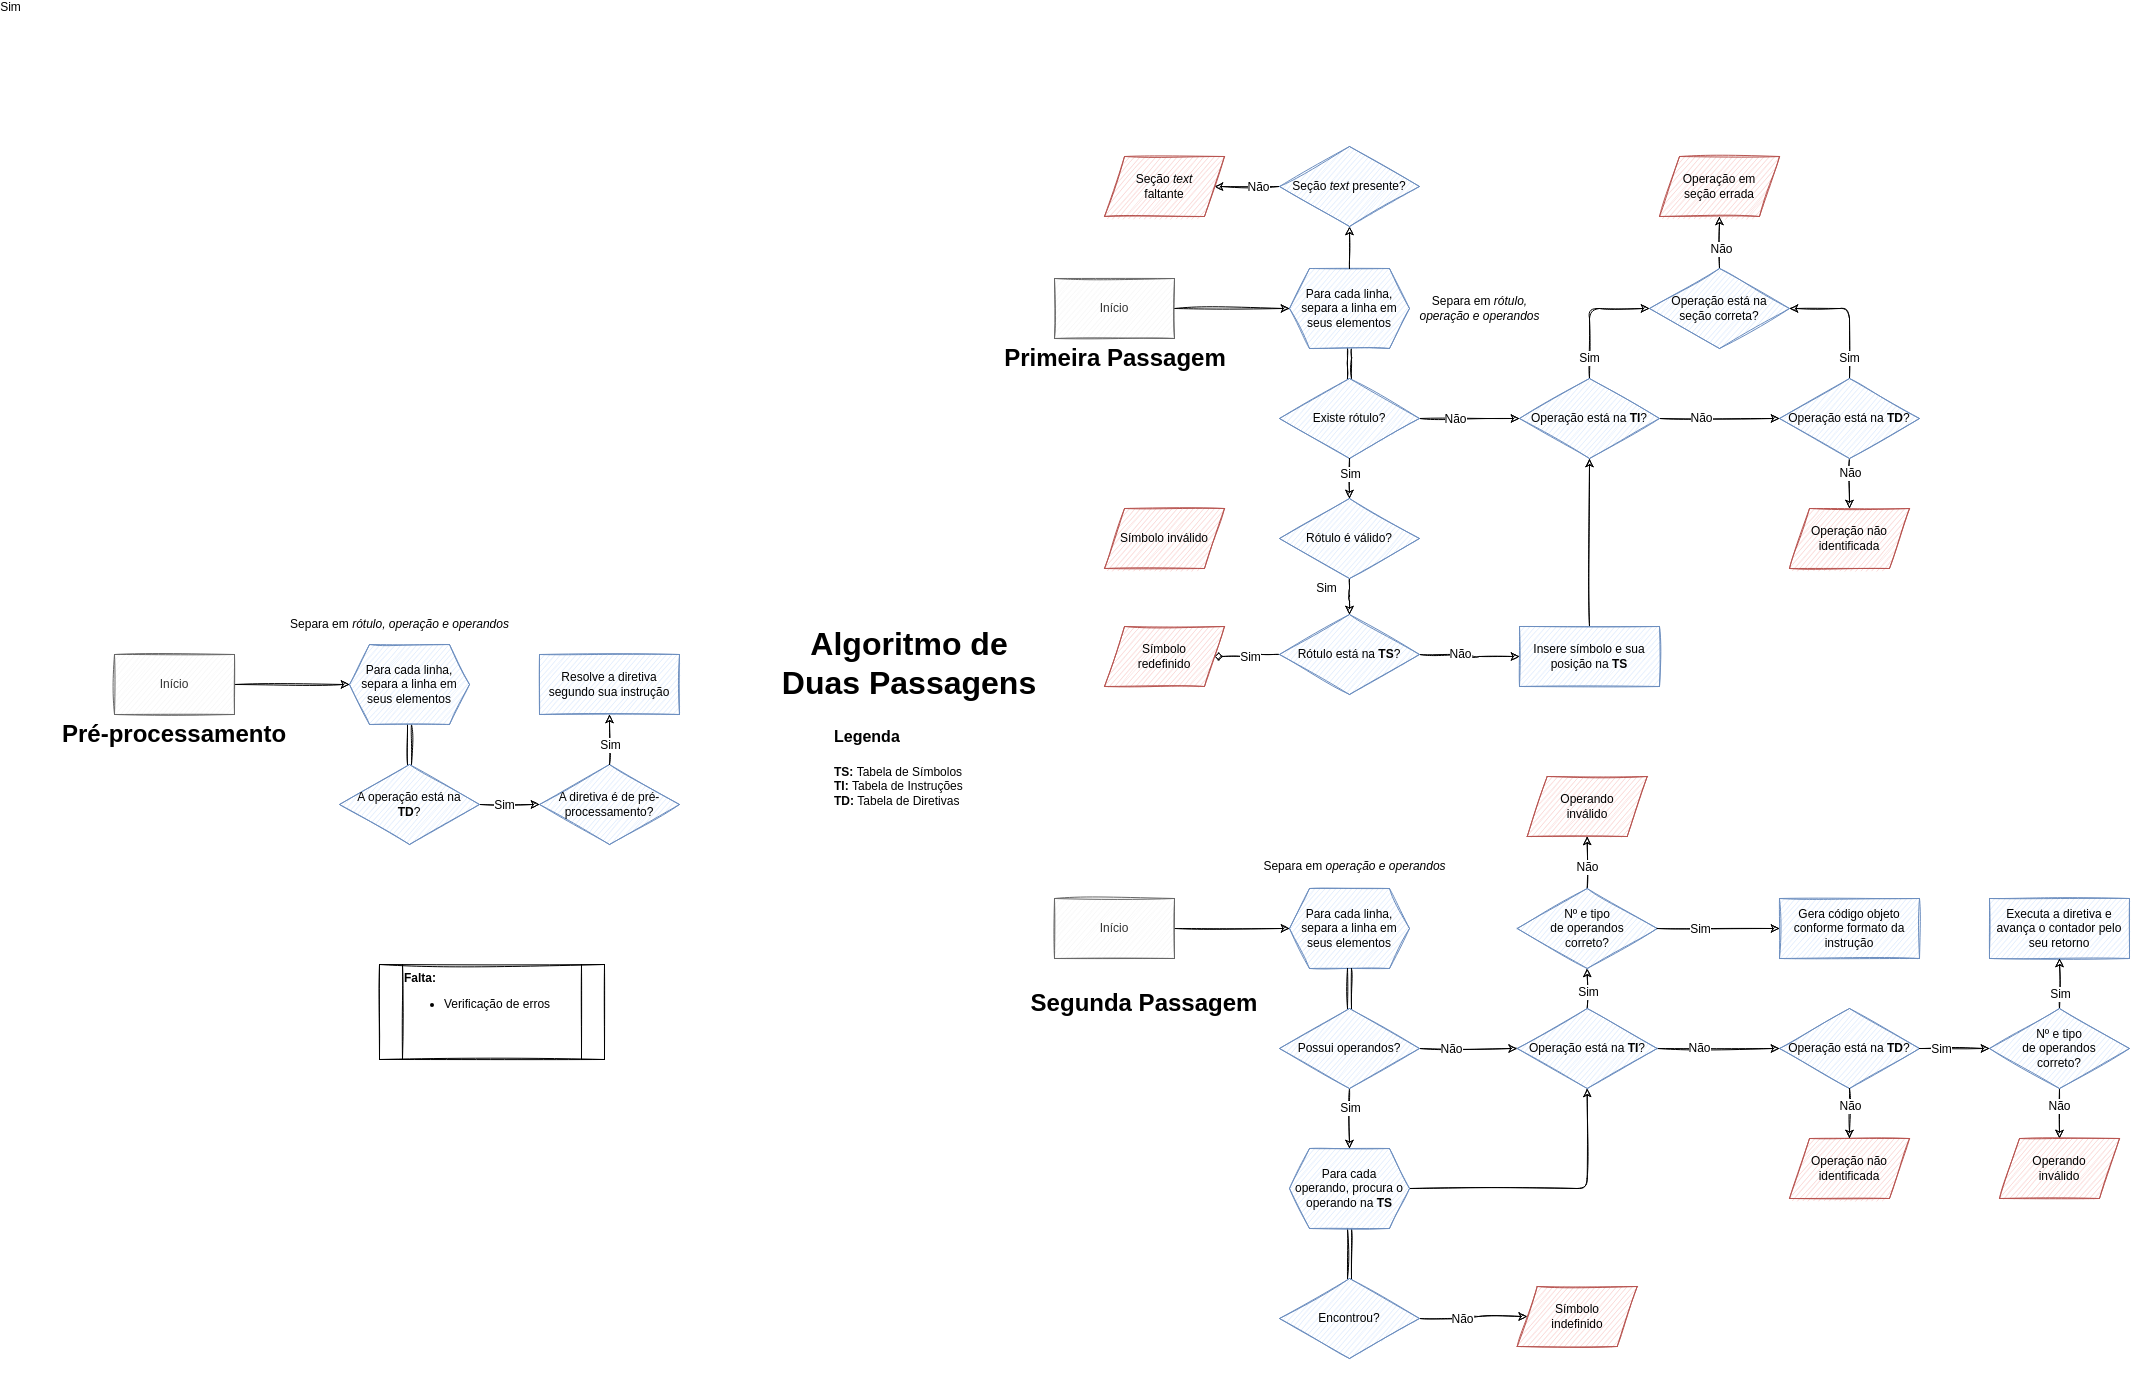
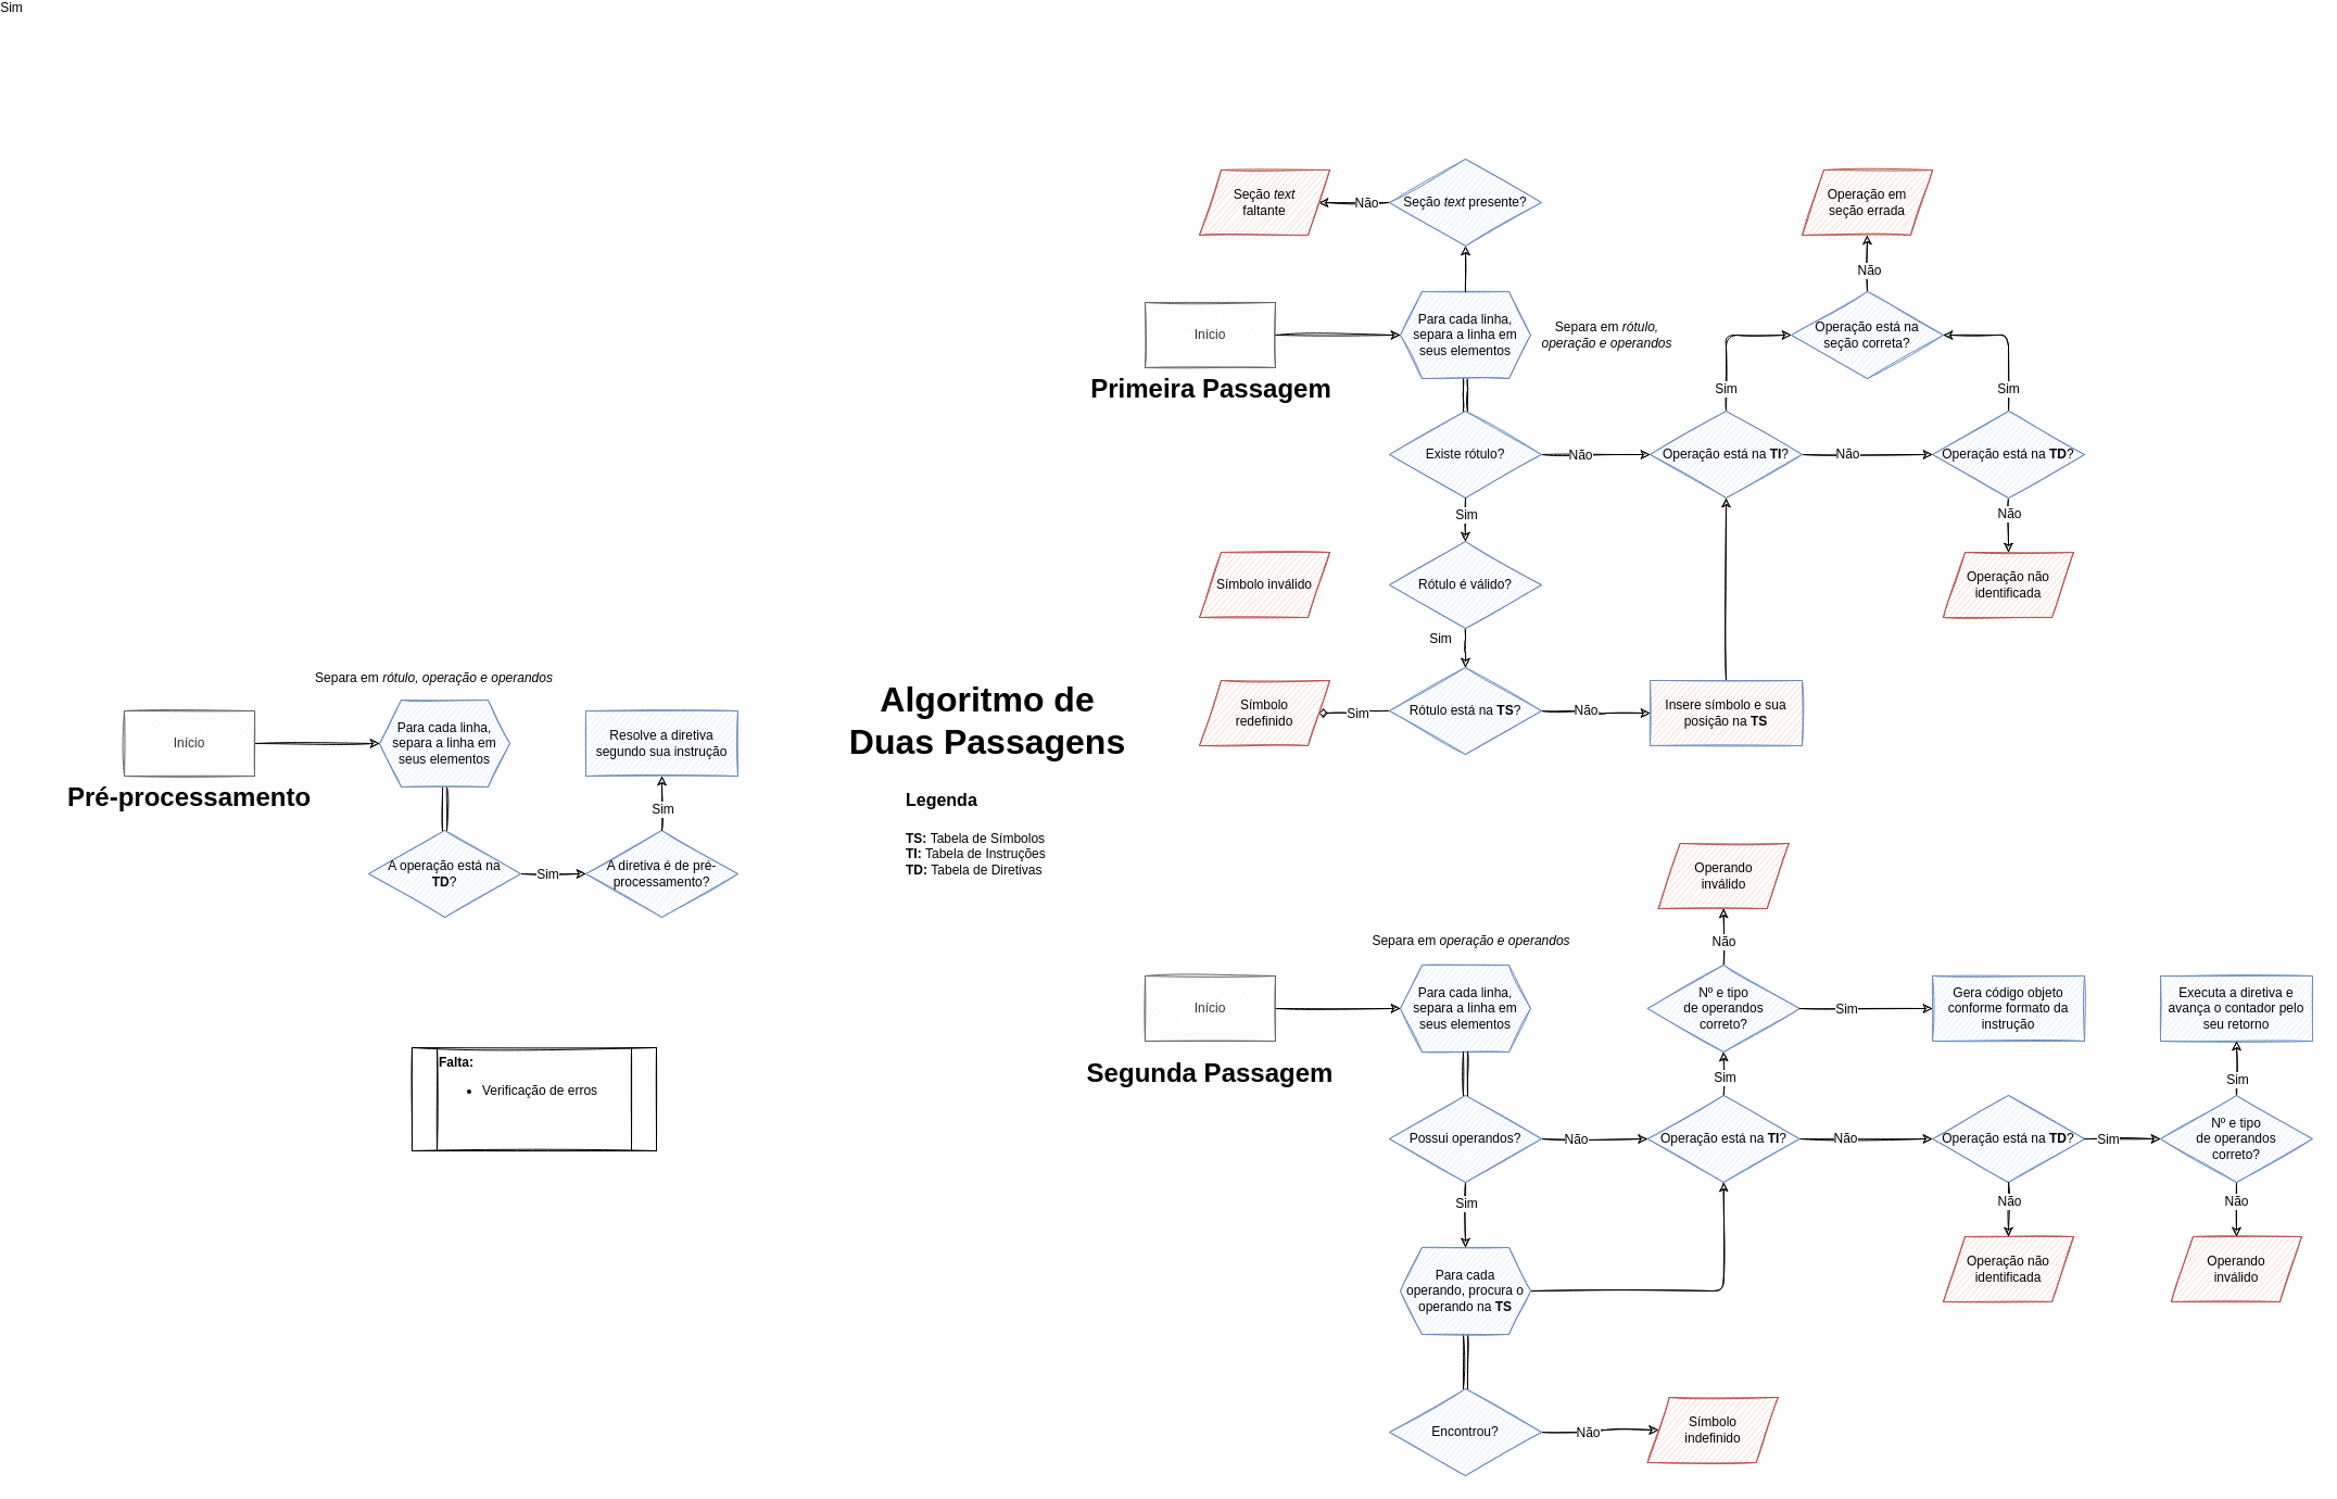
- <mxCell id="17" value="Insere símbolo e sua posição na &lt;b&gt;TS&lt;/b&gt;" style="whiteSpace=wrap;html=1;fontSize=12;fillColor=#dae8fc;strokeColor=#6c8ebf;spacingTop=2;spacingBottom=2;spacingLeft=2;spacingRight=2;sketch=1;" parent="1" vertex="1"><mxGeometry x="1490" y="500" width="140" height="60" as="geometry" /></mxCell>
+ <mxCell id="17" value="Insere símbolo e sua posição na &lt;b&gt;TS&lt;/b&gt;" style="whiteSpace=wrap;html=1;fontSize=12;fillColor=#f8cecc;strokeColor=#6c8ebf;spacingTop=2;spacingBottom=2;spacingLeft=2;spacingRight=2;sketch=1;" parent="1" vertex="1"><mxGeometry x="1490" y="500" width="140" height="60" as="geometry" /></mxCell>
- <mxCell id="65" value="&lt;h1&gt;Segunda Passagem&lt;/h1&gt;" style="text;html=1;strokeColor=none;fillColor=none;spacing=5;spacingTop=-20;whiteSpace=wrap;overflow=hidden;align=center;sketch=1;" parent="1" vertex="1"><mxGeometry x="990" y="857" width="250" height="40" as="geometry" /></mxCell>
+ <mxCell id="65" value="&lt;h1&gt;Segunda Passagem&lt;/h1&gt;" style="text;html=1;strokeColor=none;fillColor=none;spacing=5;spacingTop=-20;whiteSpace=wrap;overflow=hidden;align=center;sketch=1;" parent="1" vertex="1"><mxGeometry x="960" y="842" width="250" height="40" as="geometry" /></mxCell>
